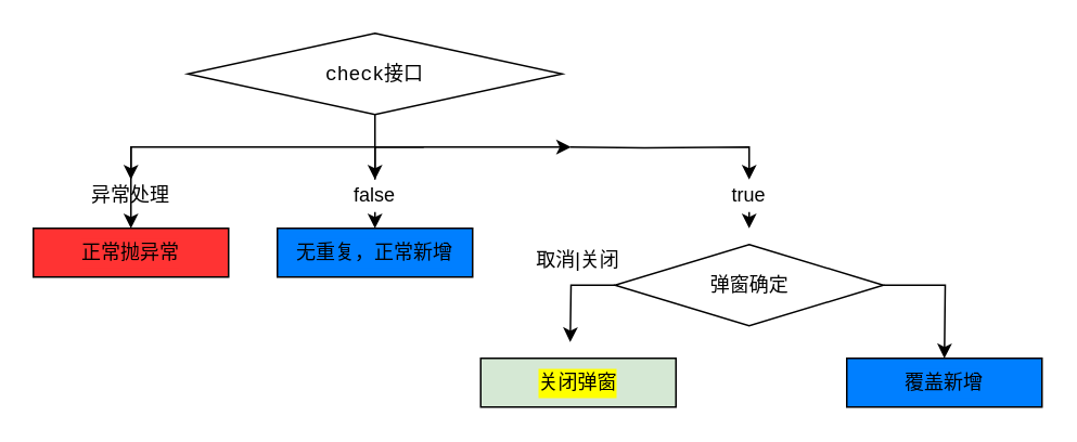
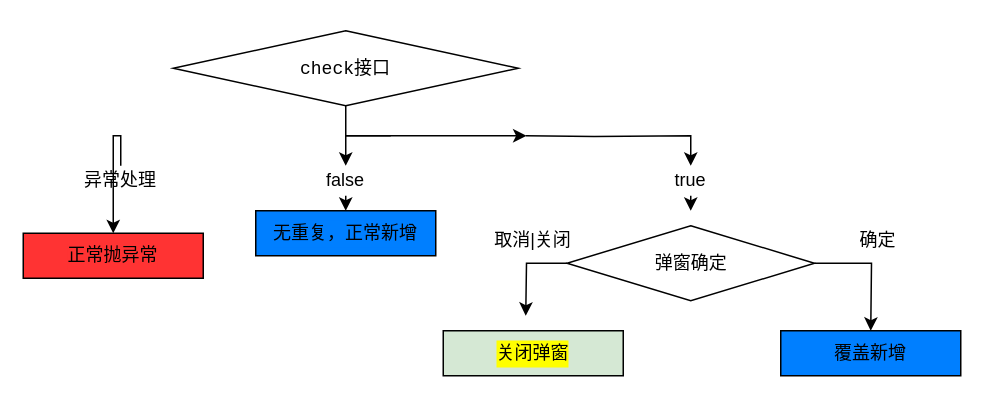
- <mxCell id="18" style="edgeStyle=orthogonalEdgeStyle;rounded=0;orthogonalLoop=1;jettySize=auto;html=1;exitX=0.5;exitY=0;exitDx=0;exitDy=0;entryX=0.5;entryY=0;entryDx=0;entryDy=0;" edge="1" parent="1" source="13" target="19"><mxGeometry relative="1" as="geometry"><mxPoint x="80" y="140" as="targetPoint" /><mxPoint x="230" y="110" as="sourcePoint" /><Array as="points"><mxPoint x="230" y="90" /></Array></mxGeometry></mxCell>
- <mxCell id="17" value="&lt;div style=&quot;font-family: &amp;quot;menlo&amp;quot; , &amp;quot;monaco&amp;quot; , &amp;quot;courier new&amp;quot; , monospace ; line-height: 18px&quot;&gt;正常抛异常&lt;/div&gt;" style="rounded=0;whiteSpace=wrap;html=1;labelBackgroundColor=#FF3333;strokeColor=#000000;fillColor=#FF3333;" vertex="1" parent="1"><mxGeometry x="20" y="140" width="120" height="30" as="geometry" /></mxCell>
+ <mxCell id="17" value="&lt;div style=&quot;font-family: &amp;quot;menlo&amp;quot; , &amp;quot;monaco&amp;quot; , &amp;quot;courier new&amp;quot; , monospace ; line-height: 18px&quot;&gt;正常抛异常&lt;/div&gt;" style="rounded=0;whiteSpace=wrap;html=1;labelBackgroundColor=#FF3333;strokeColor=#000000;fillColor=#FF3333;" vertex="1" parent="1"><mxGeometry x="15" y="155" width="120" height="30" as="geometry" /></mxCell>
+ <mxCell id="12" value="确定" style="text;html=1;strokeColor=none;fillColor=none;align=center;verticalAlign=middle;whiteSpace=wrap;rounded=0;labelBackgroundColor=#ffffff;" parent="1" vertex="1"><mxGeometry x="550" y="150" width="70" height="20" as="geometry" /></mxCell>
